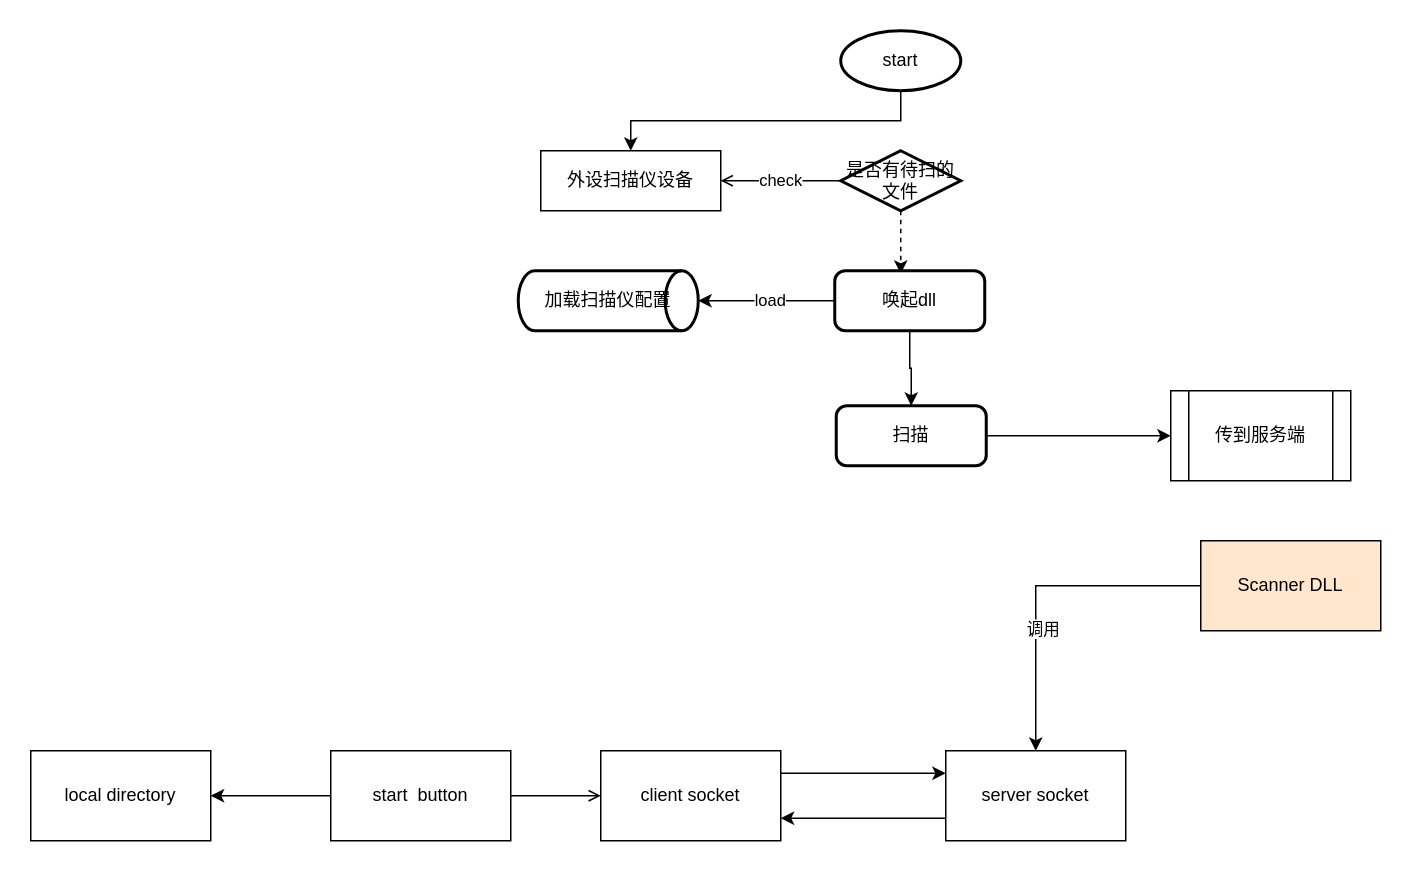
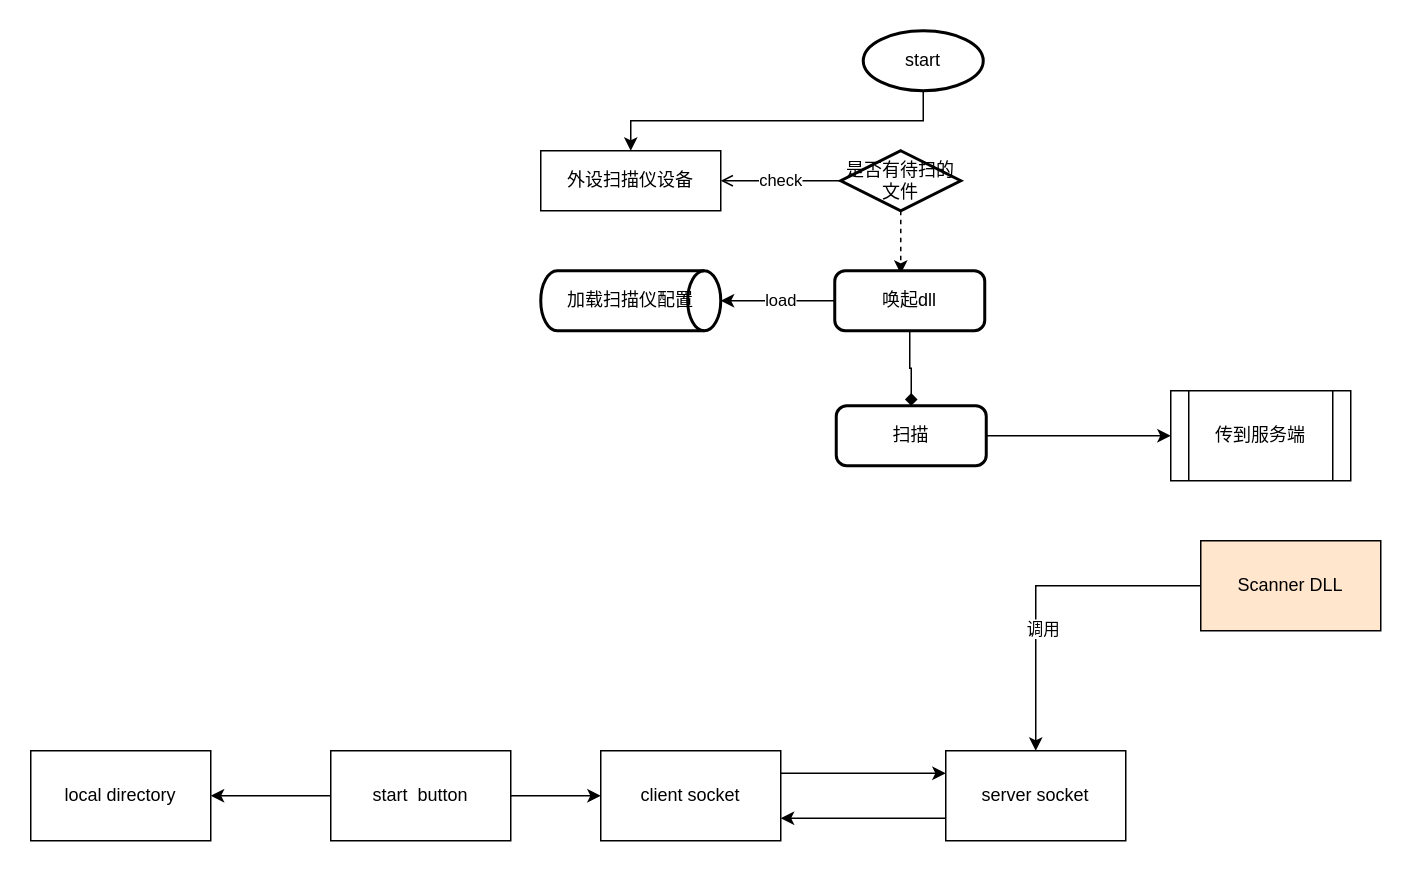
- <mxCell id="4" value="start" style="strokeWidth=2;html=1;shape=mxgraph.flowchart.start_1;whiteSpace=wrap;" parent="1" vertex="1"><mxGeometry x="560" y="20" width="80" height="40" as="geometry" /></mxCell>
+ <mxCell id="4" value="start" style="strokeWidth=2;html=1;shape=mxgraph.flowchart.start_1;whiteSpace=wrap;" parent="1" vertex="1"><mxGeometry x="575" y="20" width="80" height="40" as="geometry" /></mxCell>
- <mxCell id="11" value="加载扫描仪配置" style="strokeWidth=2;html=1;shape=mxgraph.flowchart.direct_data;whiteSpace=wrap;" parent="1" vertex="1"><mxGeometry x="345" y="180" width="120" height="40" as="geometry" /></mxCell>
+ <mxCell id="11" value="加载扫描仪配置" style="strokeWidth=2;html=1;shape=mxgraph.flowchart.direct_data;whiteSpace=wrap;" parent="1" vertex="1"><mxGeometry x="360" y="180" width="120" height="40" as="geometry" /></mxCell>
- <mxCell id="9" style="edgeStyle=orthogonalEdgeStyle;rounded=0;orthogonalLoop=1;jettySize=auto;html=1;exitX=0.5;exitY=1;exitDx=0;exitDy=0;entryX=0.5;entryY=0;entryDx=0;entryDy=0;" edge="1" parent="1" source="10" target="13"><mxGeometry relative="1" as="geometry" /></mxCell>
+ <mxCell id="9" style="edgeStyle=orthogonalEdgeStyle;rounded=0;orthogonalLoop=1;jettySize=auto;html=1;exitX=0.5;exitY=1;exitDx=0;exitDy=0;entryX=0.5;entryY=0;entryDx=0;entryDy=0;endArrow=diamond;" edge="1" parent="1" source="10" target="13"><mxGeometry relative="1" as="geometry" /></mxCell>
- <mxCell id="23" style="edgeStyle=orthogonalEdgeStyle;rounded=0;orthogonalLoop=1;jettySize=auto;html=1;exitX=1;exitY=0.5;exitDx=0;exitDy=0;entryX=0;entryY=0.5;entryDx=0;entryDy=0;endArrow=open;" edge="1" parent="1" source="25" target="16"><mxGeometry relative="1" as="geometry" /></mxCell>
+ <mxCell id="23" style="edgeStyle=orthogonalEdgeStyle;rounded=0;orthogonalLoop=1;jettySize=auto;html=1;exitX=1;exitY=0.5;exitDx=0;exitDy=0;entryX=0;entryY=0.5;entryDx=0;entryDy=0;" edge="1" parent="1" source="25" target="16"><mxGeometry relative="1" as="geometry" /></mxCell>
